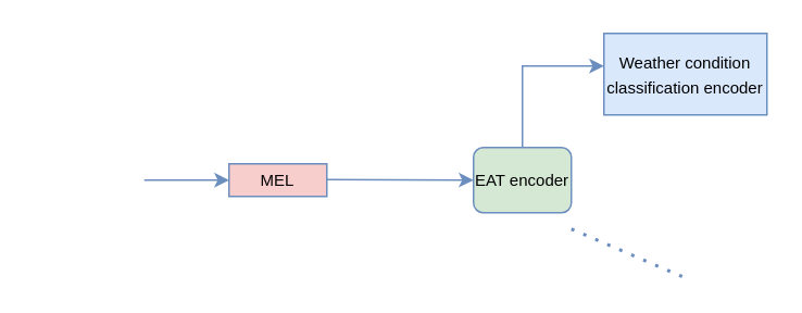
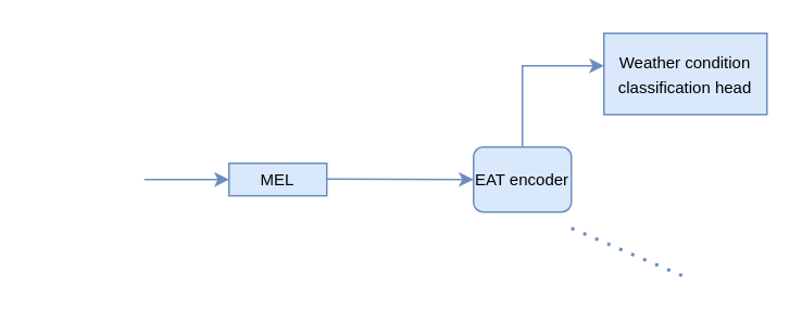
- <mxCell id="9" value="&lt;font style=&quot;font-size: 10px;&quot;&gt;Weather condition classification encoder&lt;/font&gt;" style="rounded=0;whiteSpace=wrap;html=1;fillColor=#dae8fc;strokeColor=#6c8ebf;" vertex="1" parent="1"><mxGeometry x="370" y="20" width="100" height="50" as="geometry" /></mxCell>
+ <mxCell id="9" value="&lt;font style=&quot;font-size: 10px;&quot;&gt;Weather condition classification head&lt;/font&gt;" style="rounded=0;whiteSpace=wrap;html=1;fillColor=#dae8fc;strokeColor=#6c8ebf;" vertex="1" parent="1"><mxGeometry x="370" y="20" width="100" height="50" as="geometry" /></mxCell>
- <mxCell id="4" value="&lt;font style=&quot;font-size: 10px;&quot;&gt;MEL &lt;/font&gt;" style="rounded=0;whiteSpace=wrap;html=1;fillColor=#f8cecc;strokeColor=#6c8ebf;" parent="1" vertex="1"><mxGeometry x="140" y="100" width="60" height="20" as="geometry" /></mxCell>
+ <mxCell id="4" value="&lt;font style=&quot;font-size: 10px;&quot;&gt;MEL &lt;/font&gt;" style="rounded=0;whiteSpace=wrap;html=1;fillColor=#dae8fc;strokeColor=#6c8ebf;" parent="1" vertex="1"><mxGeometry x="140" y="100" width="60" height="20" as="geometry" /></mxCell>
- <mxCell id="2" value="&lt;font style=&quot;font-size: 10px;&quot;&gt;EAT encoder&lt;/font&gt;" style="rounded=1;whiteSpace=wrap;html=1;fillColor=#d5e8d4;strokeColor=#6c8ebf;" parent="1" vertex="1"><mxGeometry x="290" y="90" width="60" height="40" as="geometry" /></mxCell>
+ <mxCell id="2" value="&lt;font style=&quot;font-size: 10px;&quot;&gt;EAT encoder&lt;/font&gt;" style="rounded=1;whiteSpace=wrap;html=1;fillColor=#dae8fc;strokeColor=#6c8ebf;" parent="1" vertex="1"><mxGeometry x="290" y="90" width="60" height="40" as="geometry" /></mxCell>
